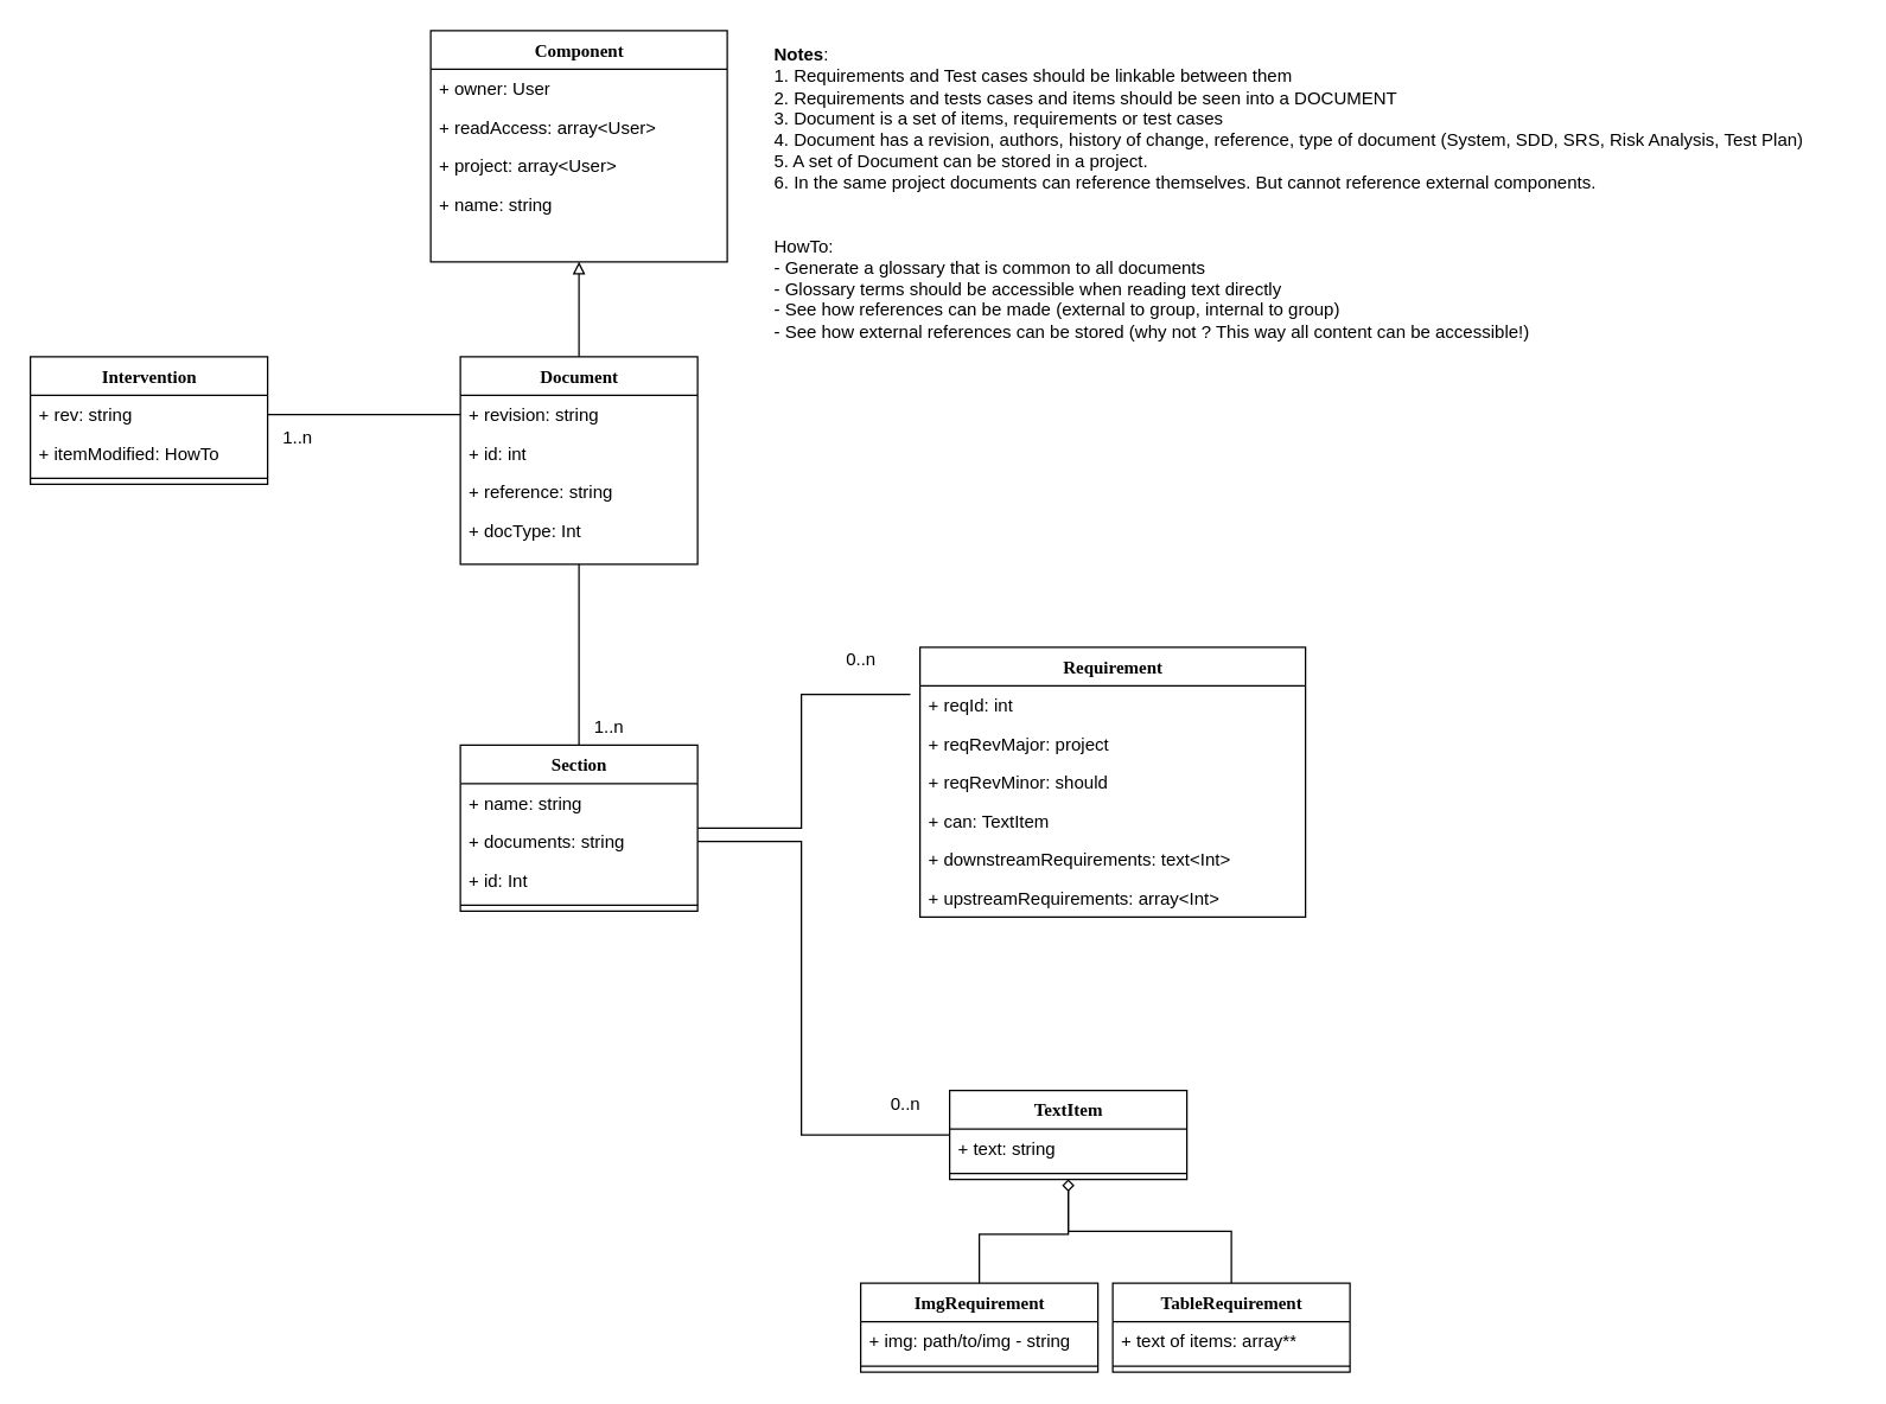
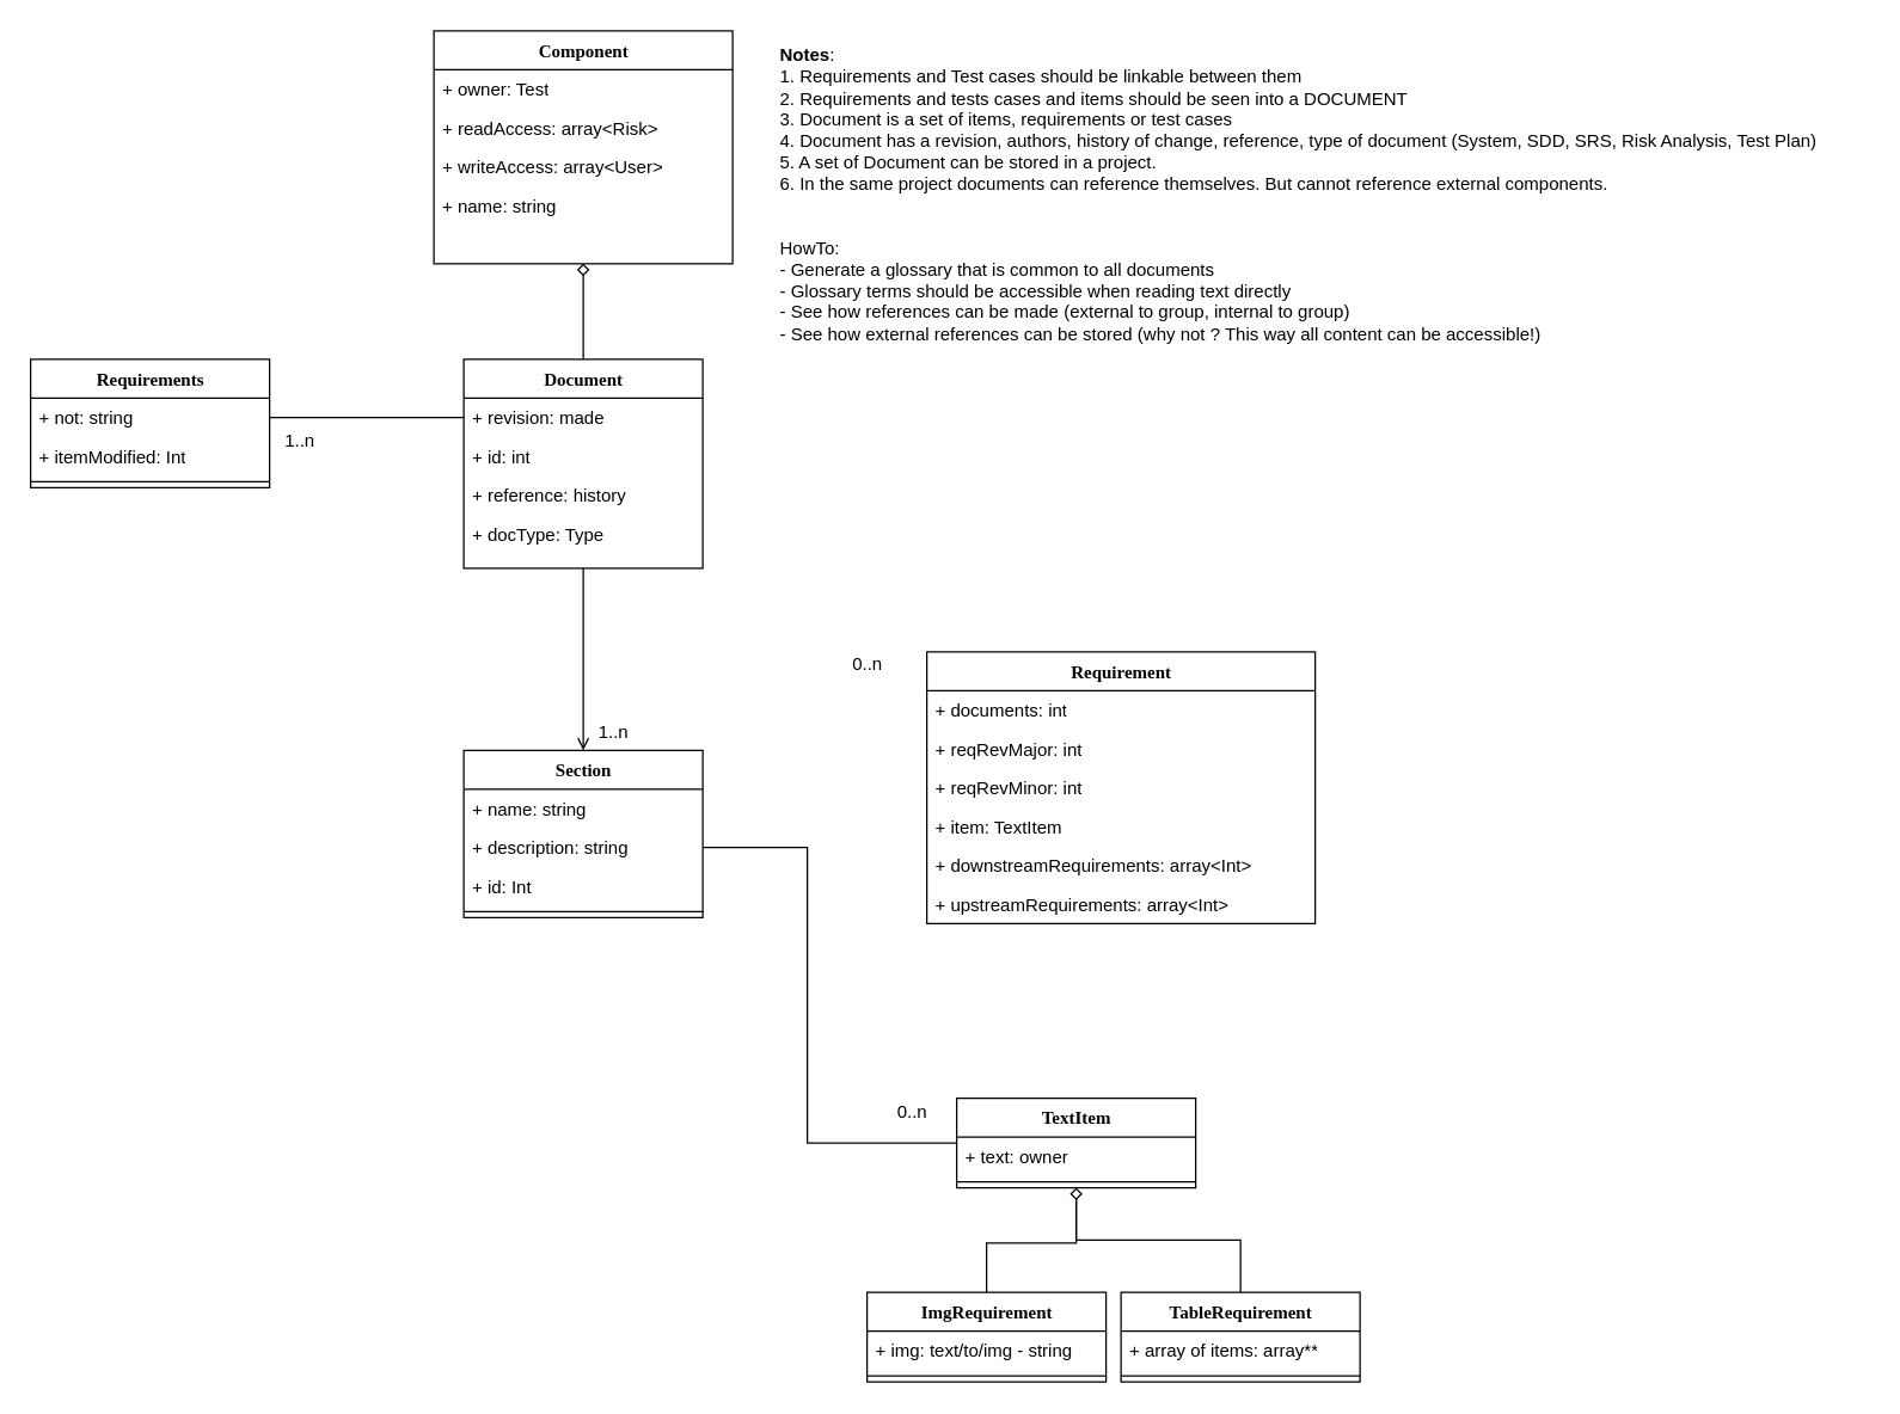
- <mxCell id="44" value="+ owner: User" style="text;html=1;strokeColor=none;fillColor=none;align=left;verticalAlign=top;spacingLeft=4;spacingRight=4;whiteSpace=wrap;overflow=hidden;rotatable=0;points=[[0,0.5],[1,0.5]];portConstraint=eastwest;" vertex="1" parent="43"><mxGeometry y="26" width="200" height="26" as="geometry" /></mxCell>
+ <mxCell id="44" value="+ owner: Test" style="text;html=1;strokeColor=none;fillColor=none;align=left;verticalAlign=top;spacingLeft=4;spacingRight=4;whiteSpace=wrap;overflow=hidden;rotatable=0;points=[[0,0.5],[1,0.5]];portConstraint=eastwest;" vertex="1" parent="43"><mxGeometry y="26" width="200" height="26" as="geometry" /></mxCell>
- <mxCell id="45" value="+ readAccess: array&amp;lt;User&amp;gt;" style="text;html=1;strokeColor=none;fillColor=none;align=left;verticalAlign=top;spacingLeft=4;spacingRight=4;whiteSpace=wrap;overflow=hidden;rotatable=0;points=[[0,0.5],[1,0.5]];portConstraint=eastwest;" vertex="1" parent="43"><mxGeometry y="52" width="200" height="26" as="geometry" /></mxCell>
+ <mxCell id="45" value="+ readAccess: array&amp;lt;Risk&amp;gt;" style="text;html=1;strokeColor=none;fillColor=none;align=left;verticalAlign=top;spacingLeft=4;spacingRight=4;whiteSpace=wrap;overflow=hidden;rotatable=0;points=[[0,0.5],[1,0.5]];portConstraint=eastwest;" vertex="1" parent="43"><mxGeometry y="52" width="200" height="26" as="geometry" /></mxCell>
- <mxCell id="46" value="+ project: array&amp;lt;User&amp;gt;" style="text;html=1;strokeColor=none;fillColor=none;align=left;verticalAlign=top;spacingLeft=4;spacingRight=4;whiteSpace=wrap;overflow=hidden;rotatable=0;points=[[0,0.5],[1,0.5]];portConstraint=eastwest;" vertex="1" parent="43"><mxGeometry y="78" width="200" height="26" as="geometry" /></mxCell>
+ <mxCell id="46" value="+ writeAccess: array&amp;lt;User&amp;gt;" style="text;html=1;strokeColor=none;fillColor=none;align=left;verticalAlign=top;spacingLeft=4;spacingRight=4;whiteSpace=wrap;overflow=hidden;rotatable=0;points=[[0,0.5],[1,0.5]];portConstraint=eastwest;" vertex="1" parent="43"><mxGeometry y="78" width="200" height="26" as="geometry" /></mxCell>
- <mxCell id="3" style="edgeStyle=orthogonalEdgeStyle;rounded=0;orthogonalLoop=1;jettySize=auto;html=1;exitX=0.5;exitY=0;exitDx=0;exitDy=0;entryX=0.5;entryY=1;entryDx=0;entryDy=0;endArrow=block;endFill=0;" edge="1" parent="1" source="4" target="43"><mxGeometry relative="1" as="geometry" /></mxCell>
+ <mxCell id="3" style="edgeStyle=orthogonalEdgeStyle;rounded=0;orthogonalLoop=1;jettySize=auto;html=1;exitX=0.5;exitY=0;exitDx=0;exitDy=0;entryX=0.5;entryY=1;entryDx=0;entryDy=0;endArrow=diamond;endFill=0;" edge="1" parent="1" source="4" target="43"><mxGeometry relative="1" as="geometry" /></mxCell>
- <mxCell id="37" value="Intervention" style="swimlane;html=1;fontStyle=1;align=center;verticalAlign=top;childLayout=stackLayout;horizontal=1;startSize=26;horizontalStack=0;resizeParent=1;resizeLast=0;collapsible=1;marginBottom=0;swimlaneFillColor=#ffffff;rounded=0;shadow=0;comic=0;labelBackgroundColor=none;strokeWidth=1;fillColor=none;fontFamily=Verdana;fontSize=12" vertex="1" parent="1"><mxGeometry x="20" y="240" width="160" height="86" as="geometry" /></mxCell>
+ <mxCell id="37" value="Requirements" style="swimlane;html=1;fontStyle=1;align=center;verticalAlign=top;childLayout=stackLayout;horizontal=1;startSize=26;horizontalStack=0;resizeParent=1;resizeLast=0;collapsible=1;marginBottom=0;swimlaneFillColor=#ffffff;rounded=0;shadow=0;comic=0;labelBackgroundColor=none;strokeWidth=1;fillColor=none;fontFamily=Verdana;fontSize=12" vertex="1" parent="1"><mxGeometry x="20" y="240" width="160" height="86" as="geometry" /></mxCell>
- <mxCell id="38" value="+ rev: string" style="text;html=1;strokeColor=none;fillColor=none;align=left;verticalAlign=top;spacingLeft=4;spacingRight=4;whiteSpace=wrap;overflow=hidden;rotatable=0;points=[[0,0.5],[1,0.5]];portConstraint=eastwest;" vertex="1" parent="37"><mxGeometry y="26" width="160" height="26" as="geometry" /></mxCell>
+ <mxCell id="38" value="+ not: string" style="text;html=1;strokeColor=none;fillColor=none;align=left;verticalAlign=top;spacingLeft=4;spacingRight=4;whiteSpace=wrap;overflow=hidden;rotatable=0;points=[[0,0.5],[1,0.5]];portConstraint=eastwest;" vertex="1" parent="37"><mxGeometry y="26" width="160" height="26" as="geometry" /></mxCell>
- <mxCell id="5" value="+ revision: string" style="text;html=1;strokeColor=none;fillColor=none;align=left;verticalAlign=top;spacingLeft=4;spacingRight=4;whiteSpace=wrap;overflow=hidden;rotatable=0;points=[[0,0.5],[1,0.5]];portConstraint=eastwest;" vertex="1" parent="4"><mxGeometry y="26" width="160" height="26" as="geometry" /></mxCell>
+ <mxCell id="5" value="+ revision: made" style="text;html=1;strokeColor=none;fillColor=none;align=left;verticalAlign=top;spacingLeft=4;spacingRight=4;whiteSpace=wrap;overflow=hidden;rotatable=0;points=[[0,0.5],[1,0.5]];portConstraint=eastwest;" vertex="1" parent="4"><mxGeometry y="26" width="160" height="26" as="geometry" /></mxCell>
- <mxCell id="39" value="+ itemModified: HowTo" style="text;html=1;strokeColor=none;fillColor=none;align=left;verticalAlign=top;spacingLeft=4;spacingRight=4;whiteSpace=wrap;overflow=hidden;rotatable=0;points=[[0,0.5],[1,0.5]];portConstraint=eastwest;" vertex="1" parent="37"><mxGeometry y="52" width="160" height="26" as="geometry" /></mxCell>
+ <mxCell id="39" value="+ itemModified: Int" style="text;html=1;strokeColor=none;fillColor=none;align=left;verticalAlign=top;spacingLeft=4;spacingRight=4;whiteSpace=wrap;overflow=hidden;rotatable=0;points=[[0,0.5],[1,0.5]];portConstraint=eastwest;" vertex="1" parent="37"><mxGeometry y="52" width="160" height="26" as="geometry" /></mxCell>
- <mxCell id="7" value="+ reference: string" style="text;html=1;strokeColor=none;fillColor=none;align=left;verticalAlign=top;spacingLeft=4;spacingRight=4;whiteSpace=wrap;overflow=hidden;rotatable=0;points=[[0,0.5],[1,0.5]];portConstraint=eastwest;" vertex="1" parent="4"><mxGeometry y="78" width="160" height="26" as="geometry" /></mxCell>
+ <mxCell id="7" value="+ reference: history" style="text;html=1;strokeColor=none;fillColor=none;align=left;verticalAlign=top;spacingLeft=4;spacingRight=4;whiteSpace=wrap;overflow=hidden;rotatable=0;points=[[0,0.5],[1,0.5]];portConstraint=eastwest;" vertex="1" parent="4"><mxGeometry y="78" width="160" height="26" as="geometry" /></mxCell>
- <mxCell id="8" value="+ docType: Int" style="text;html=1;strokeColor=none;fillColor=none;align=left;verticalAlign=top;spacingLeft=4;spacingRight=4;whiteSpace=wrap;overflow=hidden;rotatable=0;points=[[0,0.5],[1,0.5]];portConstraint=eastwest;" vertex="1" parent="4"><mxGeometry y="104" width="160" height="26" as="geometry" /></mxCell>
+ <mxCell id="8" value="+ docType: Type" style="text;html=1;strokeColor=none;fillColor=none;align=left;verticalAlign=top;spacingLeft=4;spacingRight=4;whiteSpace=wrap;overflow=hidden;rotatable=0;points=[[0,0.5],[1,0.5]];portConstraint=eastwest;" vertex="1" parent="4"><mxGeometry y="104" width="160" height="26" as="geometry" /></mxCell>
- <mxCell id="16" value="+ reqId: int" style="text;html=1;strokeColor=none;fillColor=none;align=left;verticalAlign=top;spacingLeft=4;spacingRight=4;whiteSpace=wrap;overflow=hidden;rotatable=0;points=[[0,0.5],[1,0.5]];portConstraint=eastwest;" vertex="1" parent="15"><mxGeometry y="26" width="260" height="26" as="geometry" /></mxCell>
+ <mxCell id="16" value="+ documents: int" style="text;html=1;strokeColor=none;fillColor=none;align=left;verticalAlign=top;spacingLeft=4;spacingRight=4;whiteSpace=wrap;overflow=hidden;rotatable=0;points=[[0,0.5],[1,0.5]];portConstraint=eastwest;" vertex="1" parent="15"><mxGeometry y="26" width="260" height="26" as="geometry" /></mxCell>
- <mxCell id="2" style="edgeStyle=orthogonalEdgeStyle;rounded=0;orthogonalLoop=1;jettySize=auto;html=1;exitX=0.5;exitY=1;exitDx=0;exitDy=0;entryX=0.5;entryY=0;entryDx=0;entryDy=0;endArrow=none;endFill=0;" edge="1" parent="1" source="4" target="10"><mxGeometry relative="1" as="geometry" /></mxCell>
+ <mxCell id="2" style="edgeStyle=orthogonalEdgeStyle;rounded=0;orthogonalLoop=1;jettySize=auto;html=1;exitX=0.5;exitY=1;exitDx=0;exitDy=0;entryX=0.5;entryY=0;entryDx=0;entryDy=0;endArrow=open;endFill=0;" edge="1" parent="1" source="4" target="10"><mxGeometry relative="1" as="geometry" /></mxCell>
- <mxCell id="17" value="+ reqRevMajor: project" style="text;html=1;strokeColor=none;fillColor=none;align=left;verticalAlign=top;spacingLeft=4;spacingRight=4;whiteSpace=wrap;overflow=hidden;rotatable=0;points=[[0,0.5],[1,0.5]];portConstraint=eastwest;" vertex="1" parent="15"><mxGeometry y="52" width="260" height="26" as="geometry" /></mxCell>
+ <mxCell id="17" value="+ reqRevMajor: int" style="text;html=1;strokeColor=none;fillColor=none;align=left;verticalAlign=top;spacingLeft=4;spacingRight=4;whiteSpace=wrap;overflow=hidden;rotatable=0;points=[[0,0.5],[1,0.5]];portConstraint=eastwest;" vertex="1" parent="15"><mxGeometry y="52" width="260" height="26" as="geometry" /></mxCell>
- <mxCell id="9" style="edgeStyle=orthogonalEdgeStyle;rounded=0;orthogonalLoop=1;jettySize=auto;html=1;exitX=1;exitY=0.5;exitDx=0;exitDy=0;entryX=-0.025;entryY=0.175;entryDx=0;entryDy=0;entryPerimeter=0;endArrow=none;endFill=0;" edge="1" parent="1" source="10" target="15"><mxGeometry relative="1" as="geometry"><Array as="points"><mxPoint x="540" y="558" /><mxPoint x="540" y="468" /></Array></mxGeometry></mxCell>
- <mxCell id="18" value="+ reqRevMinor: should" style="text;html=1;strokeColor=none;fillColor=none;align=left;verticalAlign=top;spacingLeft=4;spacingRight=4;whiteSpace=wrap;overflow=hidden;rotatable=0;points=[[0,0.5],[1,0.5]];portConstraint=eastwest;" vertex="1" parent="15"><mxGeometry y="78" width="260" height="26" as="geometry" /></mxCell>
+ <mxCell id="18" value="+ reqRevMinor: int" style="text;html=1;strokeColor=none;fillColor=none;align=left;verticalAlign=top;spacingLeft=4;spacingRight=4;whiteSpace=wrap;overflow=hidden;rotatable=0;points=[[0,0.5],[1,0.5]];portConstraint=eastwest;" vertex="1" parent="15"><mxGeometry y="78" width="260" height="26" as="geometry" /></mxCell>
- <mxCell id="19" value="+ can: TextItem" style="text;html=1;strokeColor=none;fillColor=none;align=left;verticalAlign=top;spacingLeft=4;spacingRight=4;whiteSpace=wrap;overflow=hidden;rotatable=0;points=[[0,0.5],[1,0.5]];portConstraint=eastwest;" vertex="1" parent="15"><mxGeometry y="104" width="260" height="26" as="geometry" /></mxCell>
+ <mxCell id="19" value="+ item: TextItem" style="text;html=1;strokeColor=none;fillColor=none;align=left;verticalAlign=top;spacingLeft=4;spacingRight=4;whiteSpace=wrap;overflow=hidden;rotatable=0;points=[[0,0.5],[1,0.5]];portConstraint=eastwest;" vertex="1" parent="15"><mxGeometry y="104" width="260" height="26" as="geometry" /></mxCell>
- <mxCell id="12" value="+ documents: string" style="text;html=1;strokeColor=none;fillColor=none;align=left;verticalAlign=top;spacingLeft=4;spacingRight=4;whiteSpace=wrap;overflow=hidden;rotatable=0;points=[[0,0.5],[1,0.5]];portConstraint=eastwest;" vertex="1" parent="10"><mxGeometry y="52" width="160" height="26" as="geometry" /></mxCell>
+ <mxCell id="12" value="+ description: string" style="text;html=1;strokeColor=none;fillColor=none;align=left;verticalAlign=top;spacingLeft=4;spacingRight=4;whiteSpace=wrap;overflow=hidden;rotatable=0;points=[[0,0.5],[1,0.5]];portConstraint=eastwest;" vertex="1" parent="10"><mxGeometry y="52" width="160" height="26" as="geometry" /></mxCell>
- <mxCell id="20" value="+ downstreamRequirements: text&amp;lt;Int&amp;gt;" style="text;html=1;strokeColor=none;fillColor=none;align=left;verticalAlign=top;spacingLeft=4;spacingRight=4;whiteSpace=wrap;overflow=hidden;rotatable=0;points=[[0,0.5],[1,0.5]];portConstraint=eastwest;" vertex="1" parent="15"><mxGeometry y="130" width="260" height="26" as="geometry" /></mxCell>
+ <mxCell id="20" value="+ downstreamRequirements: array&amp;lt;Int&amp;gt;" style="text;html=1;strokeColor=none;fillColor=none;align=left;verticalAlign=top;spacingLeft=4;spacingRight=4;whiteSpace=wrap;overflow=hidden;rotatable=0;points=[[0,0.5],[1,0.5]];portConstraint=eastwest;" vertex="1" parent="15"><mxGeometry y="130" width="260" height="26" as="geometry" /></mxCell>
- <mxCell id="32" value="+ text: string" style="text;html=1;strokeColor=none;fillColor=none;align=left;verticalAlign=top;spacingLeft=4;spacingRight=4;whiteSpace=wrap;overflow=hidden;rotatable=0;points=[[0,0.5],[1,0.5]];portConstraint=eastwest;" vertex="1" parent="31"><mxGeometry y="26" width="160" height="26" as="geometry" /></mxCell>
+ <mxCell id="32" value="+ text: owner" style="text;html=1;strokeColor=none;fillColor=none;align=left;verticalAlign=top;spacingLeft=4;spacingRight=4;whiteSpace=wrap;overflow=hidden;rotatable=0;points=[[0,0.5],[1,0.5]];portConstraint=eastwest;" vertex="1" parent="31"><mxGeometry y="26" width="160" height="26" as="geometry" /></mxCell>
- <mxCell id="25" value="+ text of items: array**" style="text;html=1;strokeColor=none;fillColor=none;align=left;verticalAlign=top;spacingLeft=4;spacingRight=4;whiteSpace=wrap;overflow=hidden;rotatable=0;points=[[0,0.5],[1,0.5]];portConstraint=eastwest;" vertex="1" parent="24"><mxGeometry y="26" width="160" height="26" as="geometry" /></mxCell>
+ <mxCell id="25" value="+ array of items: array**" style="text;html=1;strokeColor=none;fillColor=none;align=left;verticalAlign=top;spacingLeft=4;spacingRight=4;whiteSpace=wrap;overflow=hidden;rotatable=0;points=[[0,0.5],[1,0.5]];portConstraint=eastwest;" vertex="1" parent="24"><mxGeometry y="26" width="160" height="26" as="geometry" /></mxCell>
- <mxCell id="29" value="+ img: path/to/img - string" style="text;html=1;strokeColor=none;fillColor=none;align=left;verticalAlign=top;spacingLeft=4;spacingRight=4;whiteSpace=wrap;overflow=hidden;rotatable=0;points=[[0,0.5],[1,0.5]];portConstraint=eastwest;" vertex="1" parent="28"><mxGeometry y="26" width="160" height="26" as="geometry" /></mxCell>
+ <mxCell id="29" value="+ img: text/to/img - string" style="text;html=1;strokeColor=none;fillColor=none;align=left;verticalAlign=top;spacingLeft=4;spacingRight=4;whiteSpace=wrap;overflow=hidden;rotatable=0;points=[[0,0.5],[1,0.5]];portConstraint=eastwest;" vertex="1" parent="28"><mxGeometry y="26" width="160" height="26" as="geometry" /></mxCell>
